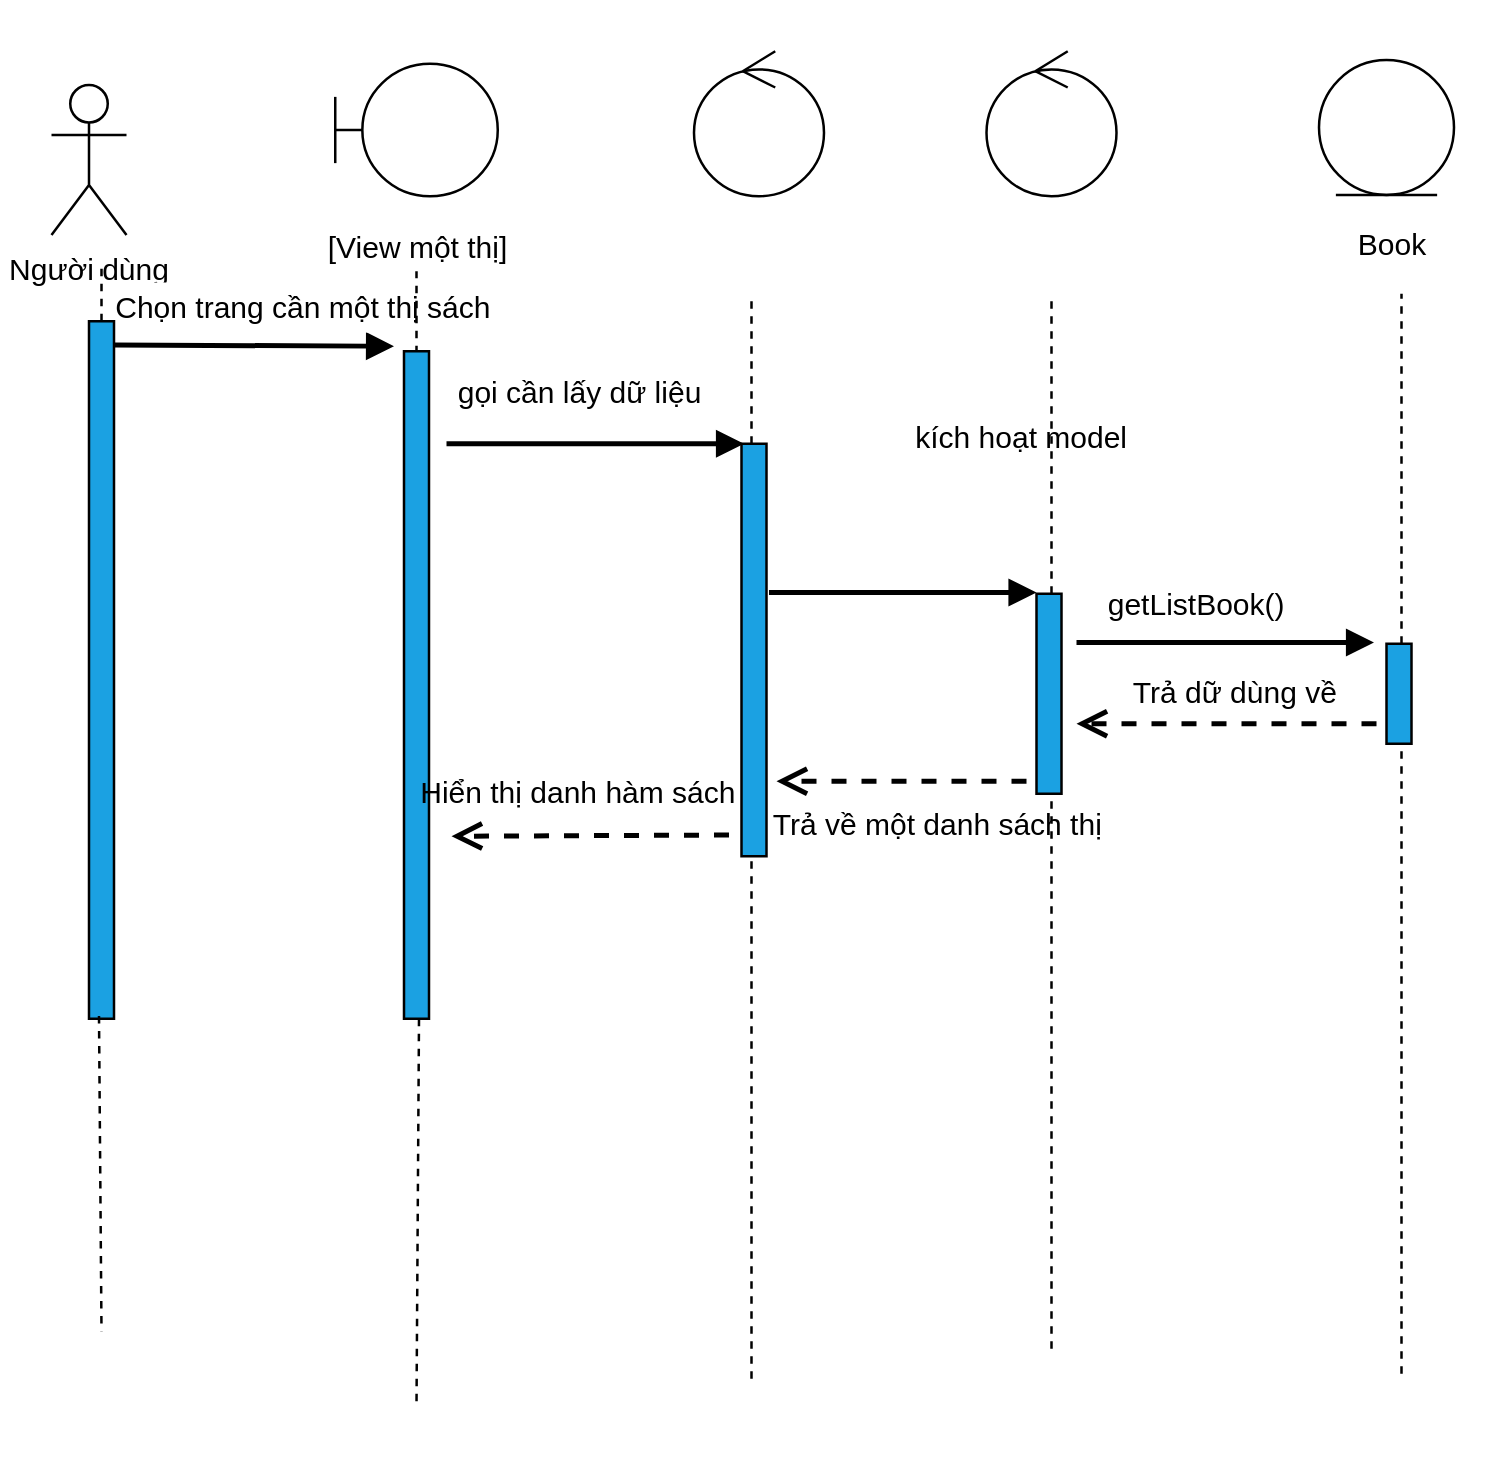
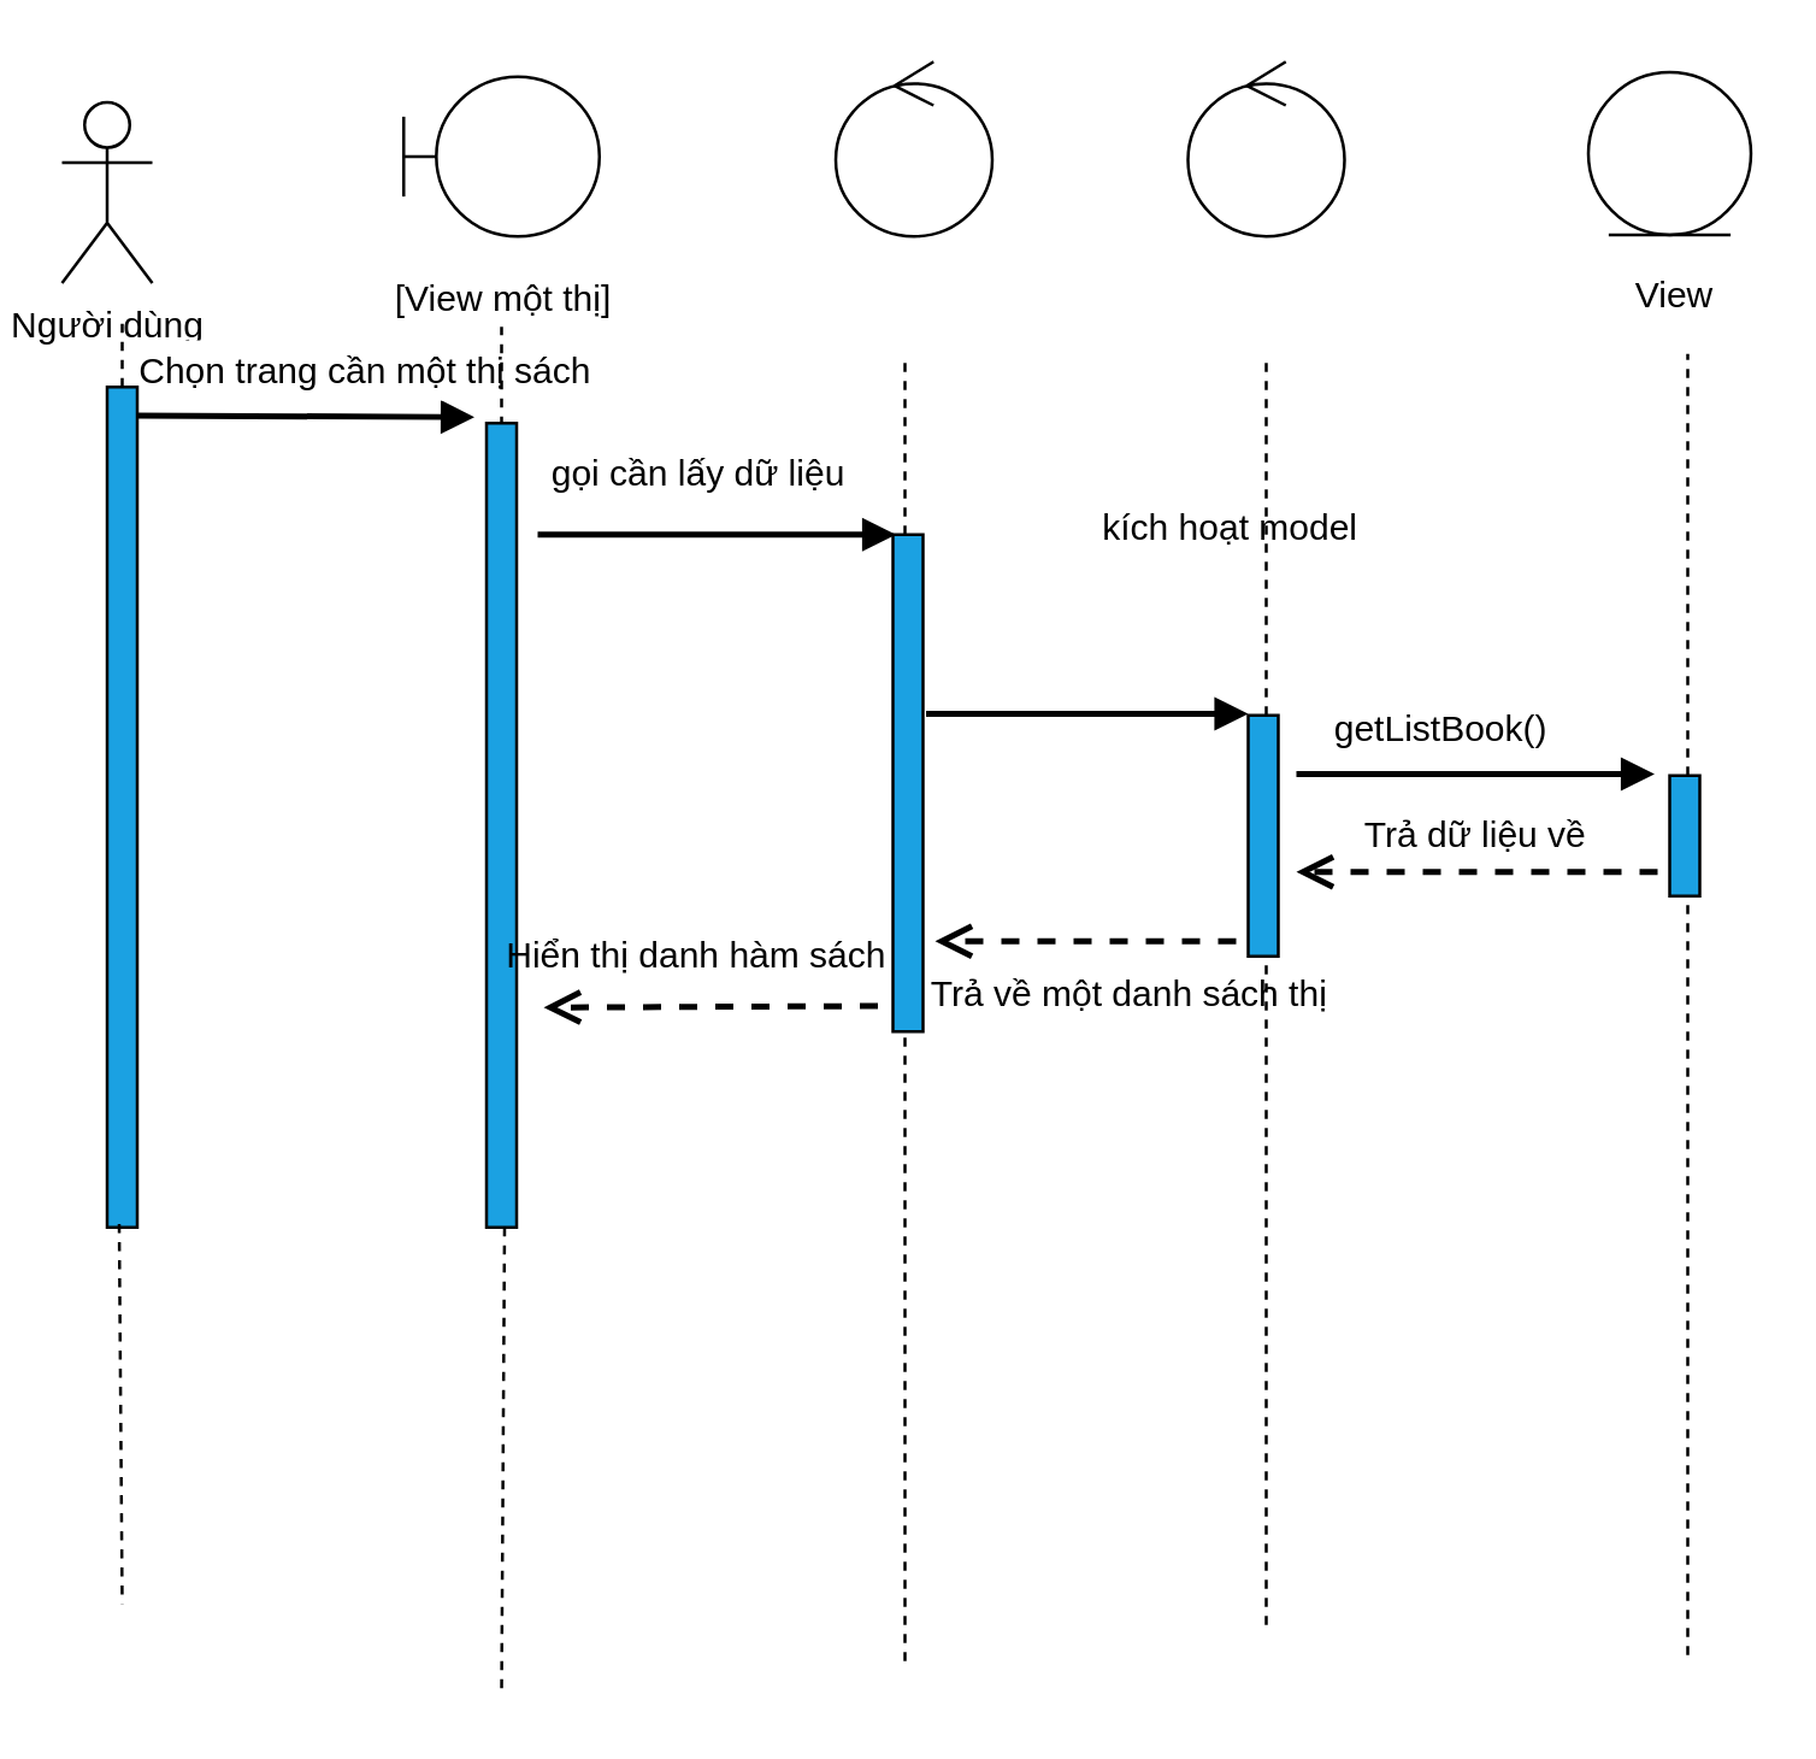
- <mxCell id="9" value="Book" style="text;html=1;resizable=0;points=[];autosize=1;align=left;verticalAlign=top;spacingTop=-4;" vertex="1" parent="1"><mxGeometry x="541" y="87.5" width="40" height="20" as="geometry" /></mxCell>
+ <mxCell id="9" value="View" style="text;html=1;resizable=0;points=[];autosize=1;align=left;verticalAlign=top;spacingTop=-4;" vertex="1" parent="1"><mxGeometry x="541" y="87.5" width="40" height="20" as="geometry" /></mxCell>
- <mxCell id="33" value="Trả dữ dùng về" style="text;html=1;resizable=0;points=[];autosize=1;align=left;verticalAlign=top;spacingTop=-4;" vertex="1" parent="1"><mxGeometry x="451" y="267" width="90" height="20" as="geometry" /></mxCell>
+ <mxCell id="33" value="Trả dữ liệu về" style="text;html=1;resizable=0;points=[];autosize=1;align=left;verticalAlign=top;spacingTop=-4;" vertex="1" parent="1"><mxGeometry x="451" y="267" width="90" height="20" as="geometry" /></mxCell>
